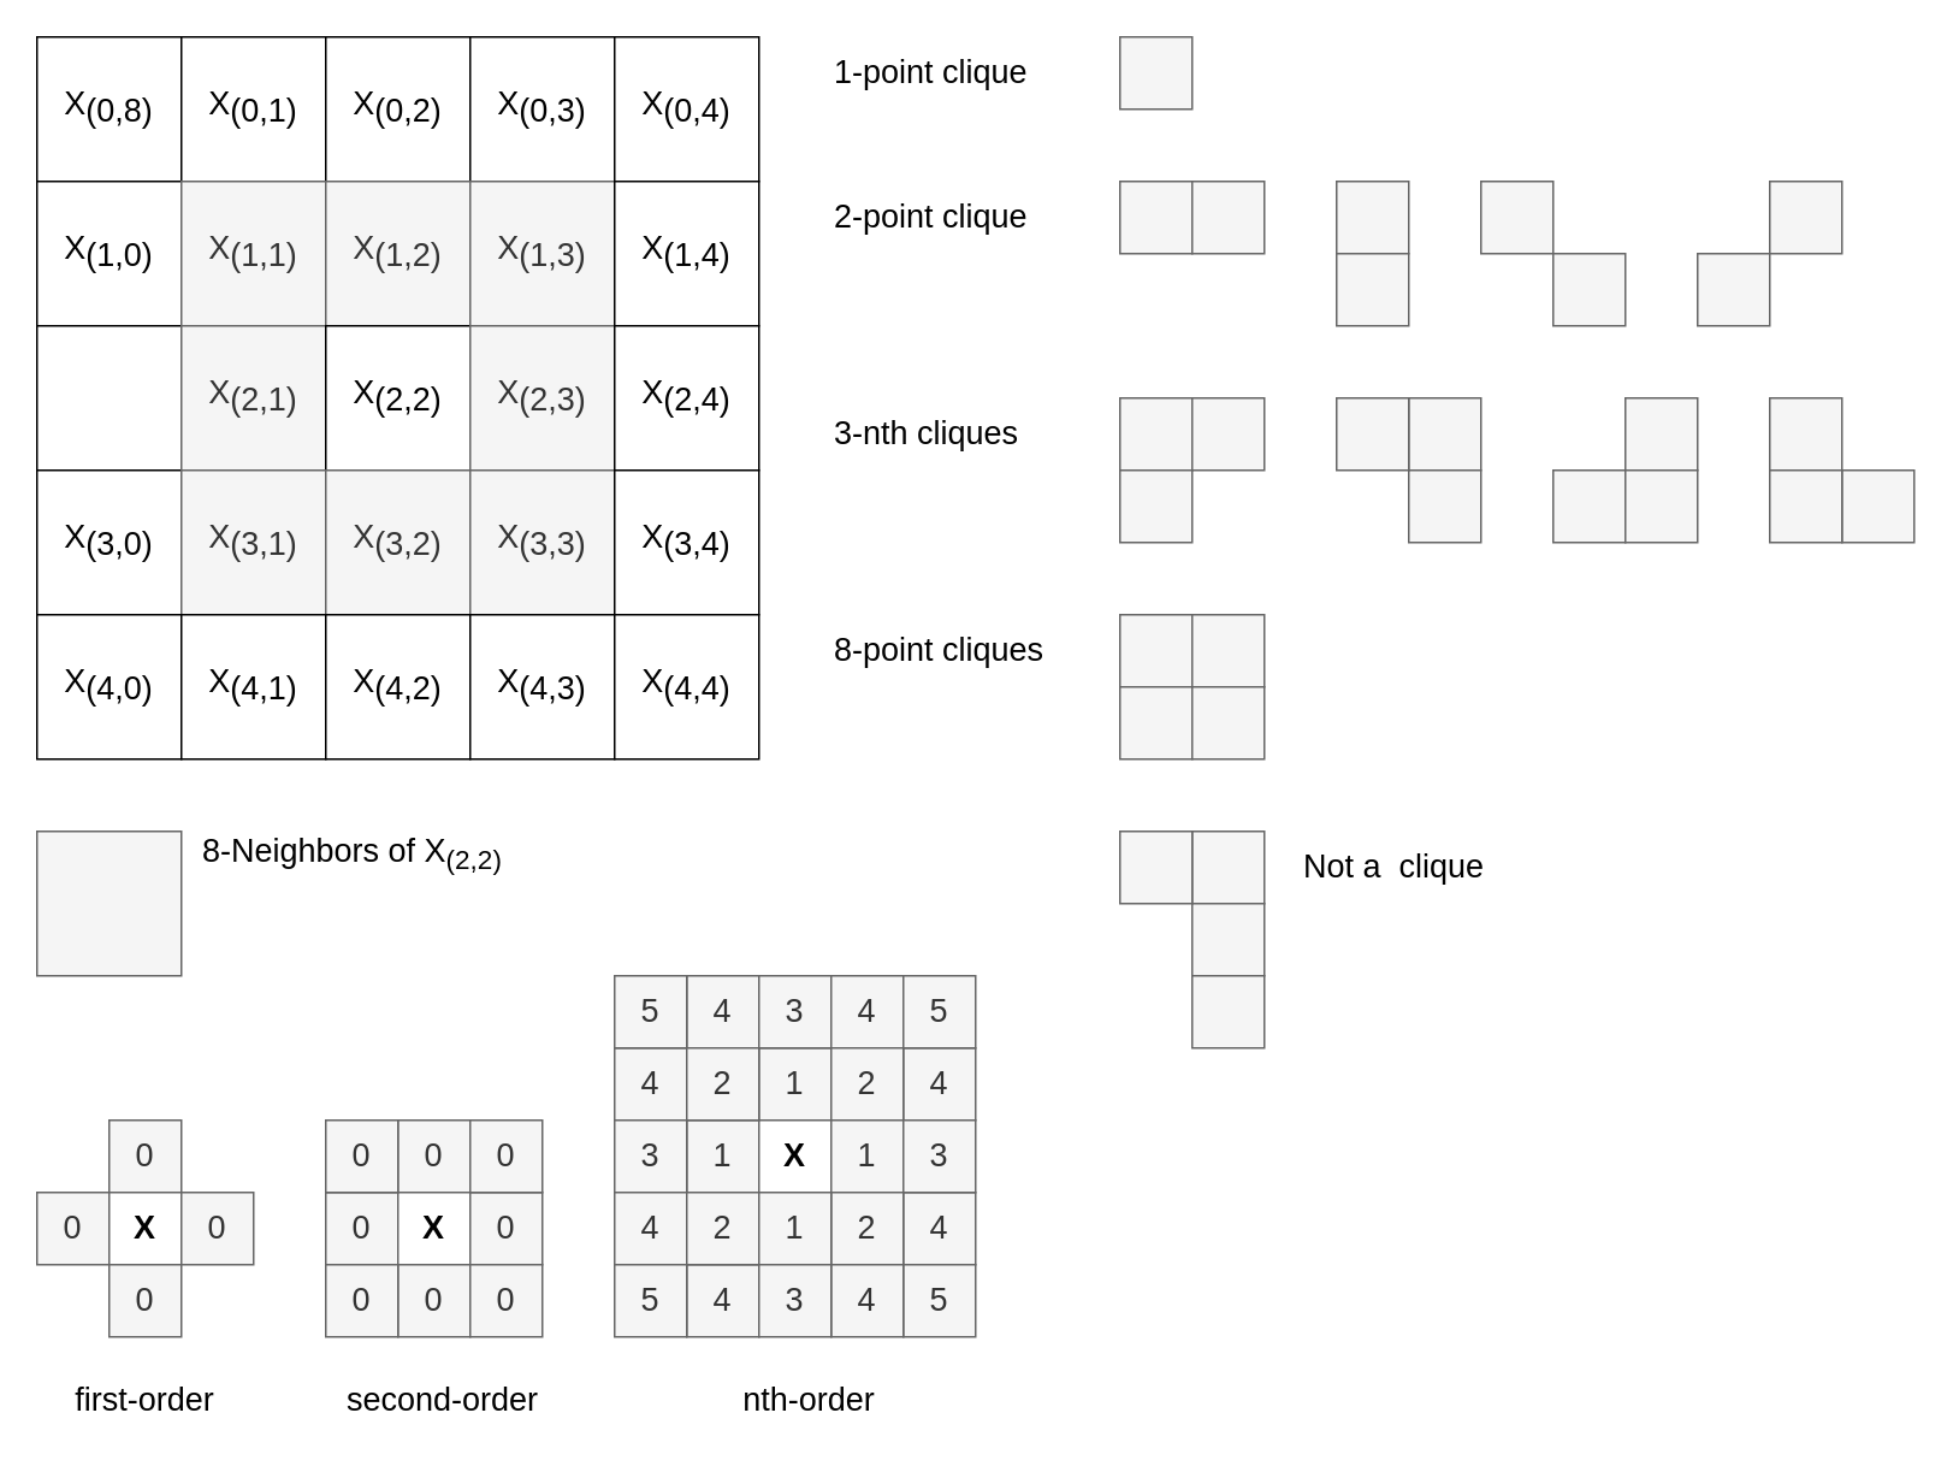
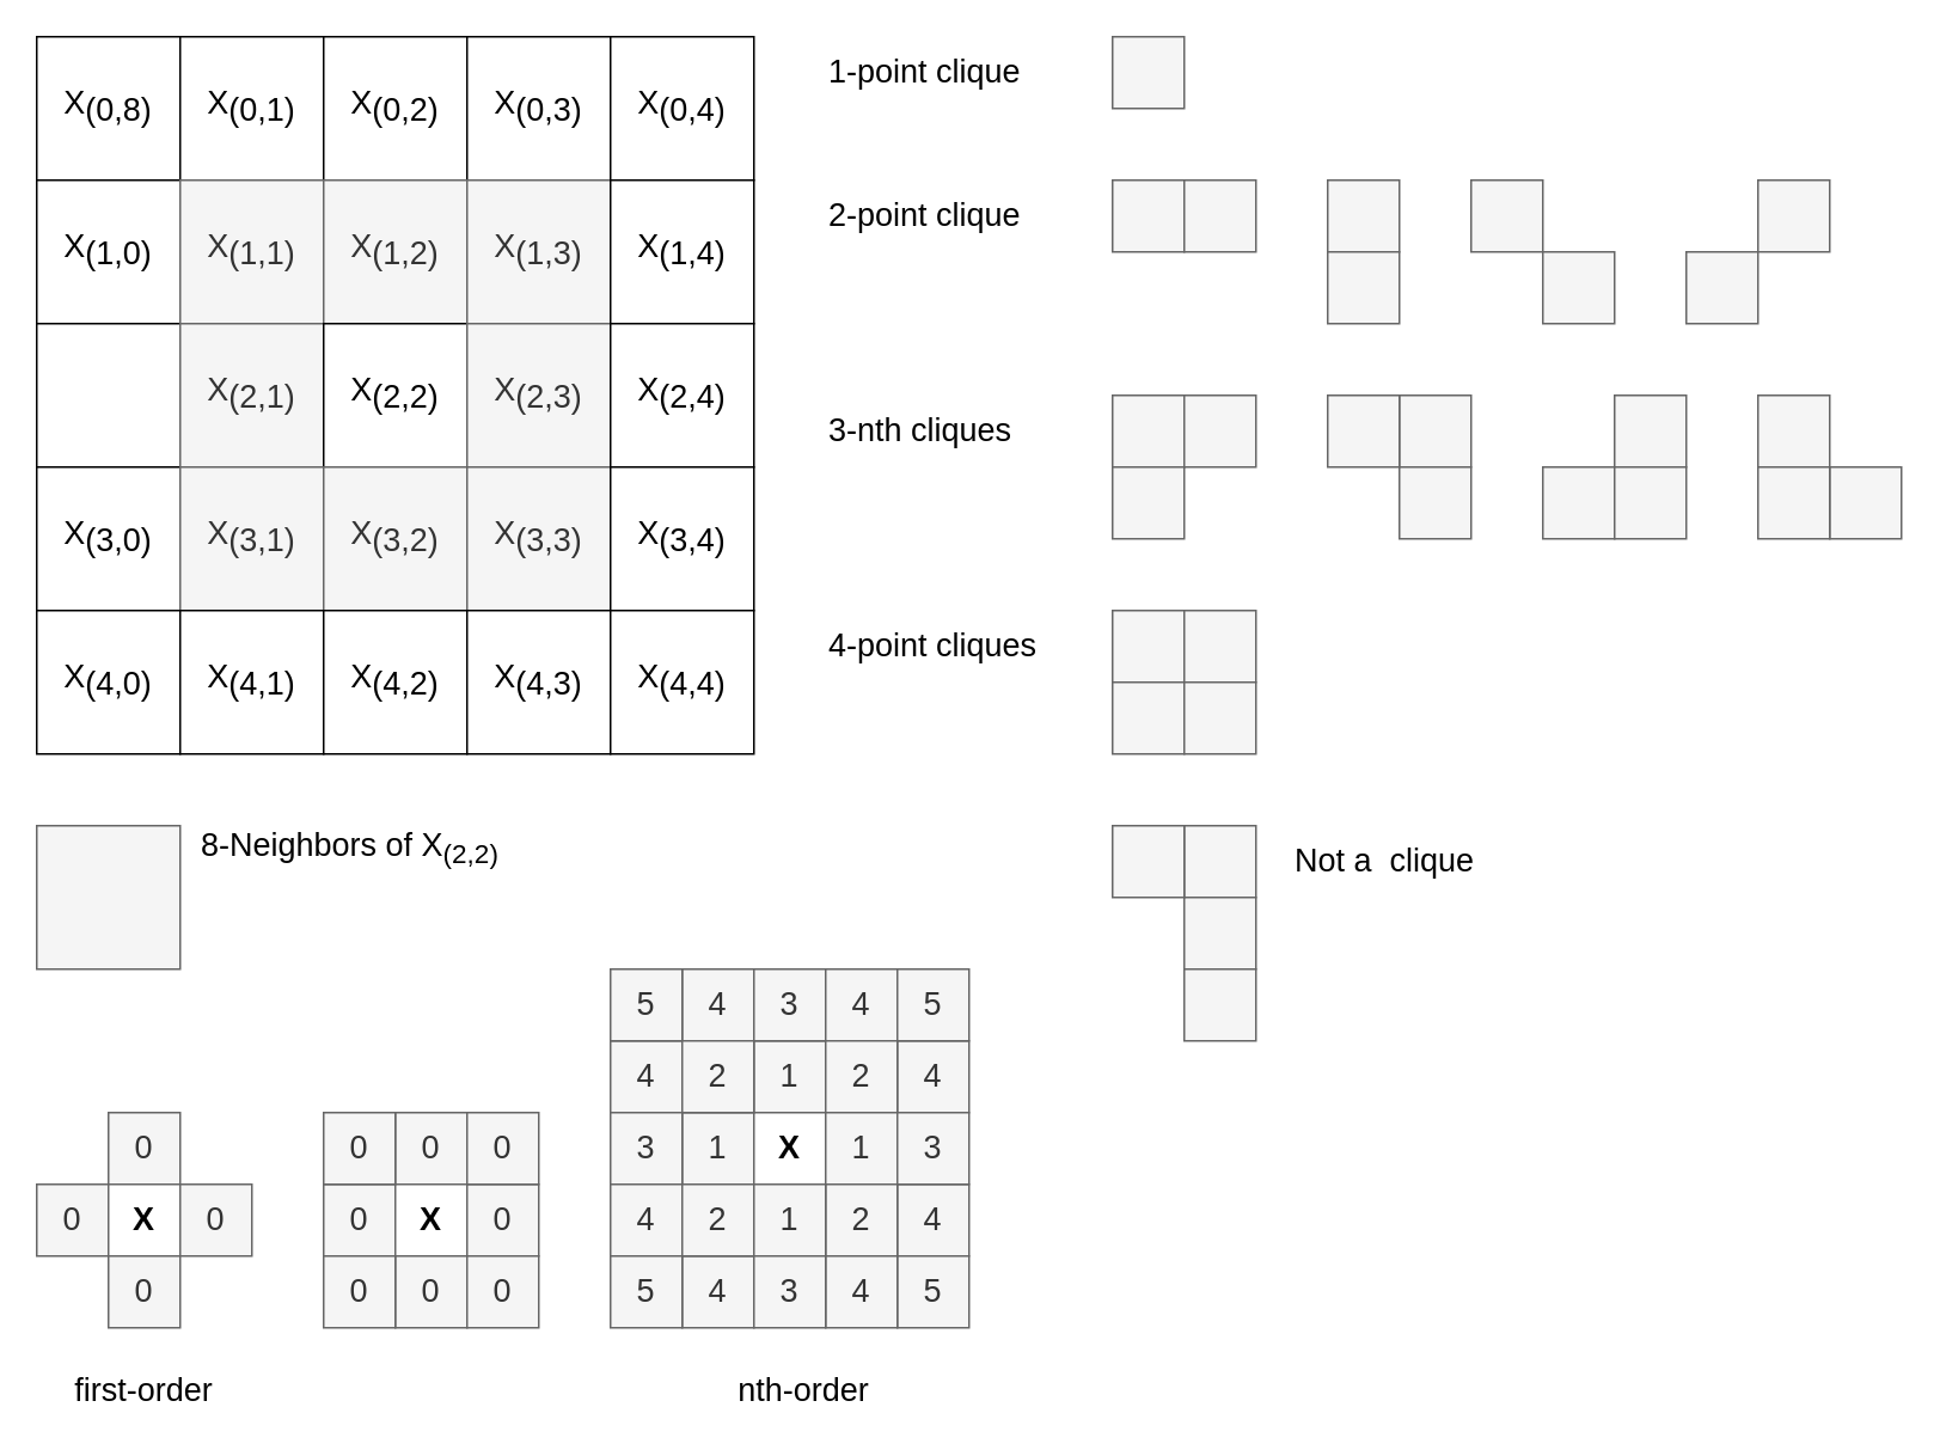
- <mxCell id="83" value="8-point cliques" style="text;html=1;strokeColor=none;fillColor=none;align=left;verticalAlign=middle;whiteSpace=wrap;rounded=0;strokeWidth=1;fontSize=18;" vertex="1" parent="1"><mxGeometry x="460" y="340" width="120" height="40" as="geometry" /></mxCell>
+ <mxCell id="83" value="4-point cliques" style="text;html=1;strokeColor=none;fillColor=none;align=left;verticalAlign=middle;whiteSpace=wrap;rounded=0;strokeWidth=1;fontSize=18;" vertex="1" parent="1"><mxGeometry x="460" y="340" width="120" height="40" as="geometry" /></mxCell>
- <mxCell id="127" value="second-order" style="text;html=1;strokeColor=none;fillColor=none;align=center;verticalAlign=middle;whiteSpace=wrap;rounded=0;strokeWidth=1;fontSize=18;" vertex="1" parent="1"><mxGeometry x="180" y="760" width="130" height="30" as="geometry" /></mxCell>
